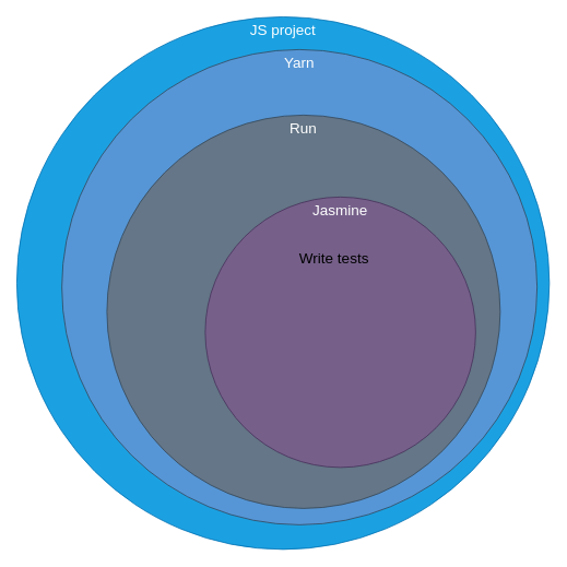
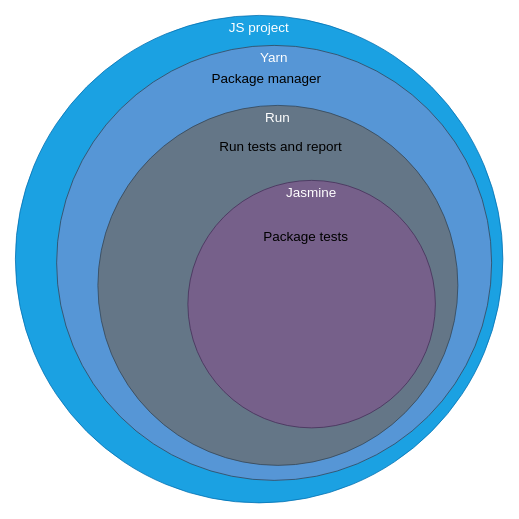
+ <mxCell id="8" value="Package manager" style="text;html=1;strokeColor=none;fillColor=none;align=center;verticalAlign=middle;whiteSpace=wrap;rounded=0;fontSize=18;" vertex="1" parent="1"><mxGeometry x="259" y="90" width="192" height="30" as="geometry" /></mxCell>
+ <mxCell id="7" value="Run tests and report" style="text;html=1;strokeColor=none;fillColor=none;align=center;verticalAlign=middle;whiteSpace=wrap;rounded=0;fontSize=18;" vertex="1" parent="1"><mxGeometry x="278" y="180" width="192" height="30" as="geometry" /></mxCell>
- <mxCell id="6" value="Write tests" style="text;html=1;strokeColor=none;fillColor=none;align=center;verticalAlign=middle;whiteSpace=wrap;rounded=0;fontSize=18;" vertex="1" parent="1"><mxGeometry x="330" y="300" width="155" height="30" as="geometry" /></mxCell>
+ <mxCell id="6" value="Package tests" style="text;html=1;strokeColor=none;fillColor=none;align=center;verticalAlign=middle;whiteSpace=wrap;rounded=0;fontSize=18;" vertex="1" parent="1"><mxGeometry x="330" y="300" width="155" height="30" as="geometry" /></mxCell>
